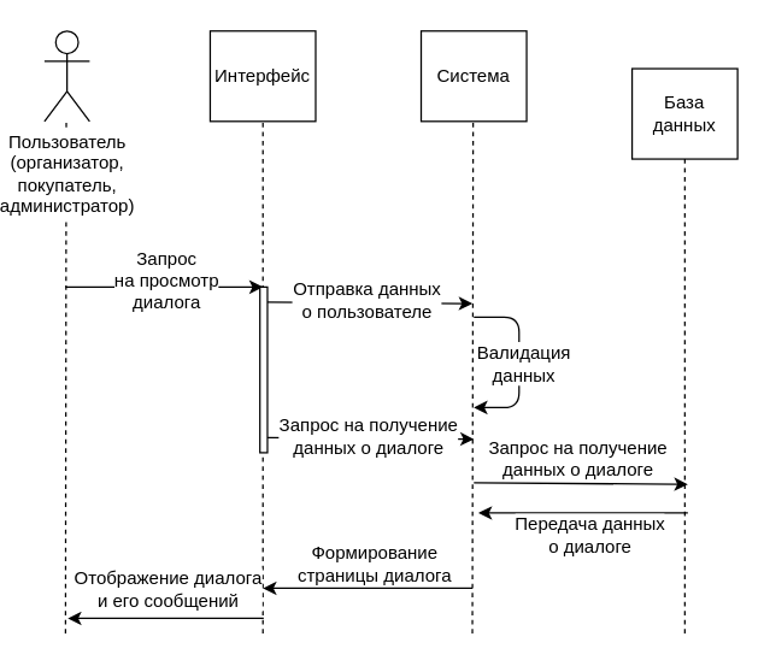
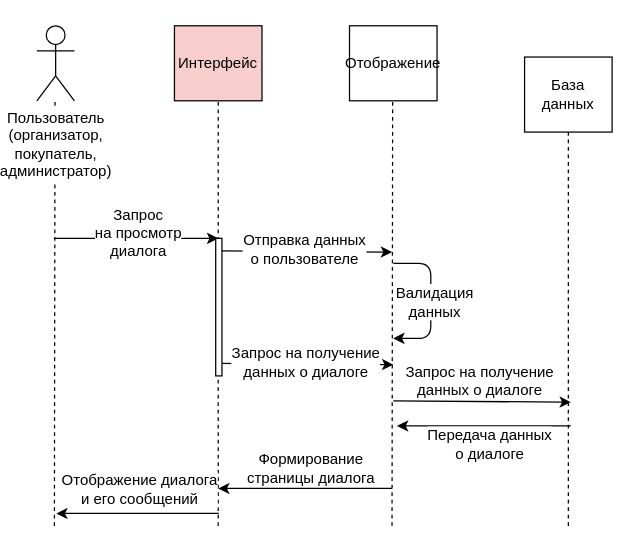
- <mxCell id="2" value="Интерфейс" style="rounded=0;whiteSpace=wrap;html=1;" vertex="1" parent="1"><mxGeometry x="130" y="20" width="70" height="60" as="geometry" /></mxCell>
+ <mxCell id="2" value="Интерфейс" style="rounded=0;whiteSpace=wrap;html=1;fillColor=#f8cecc;" vertex="1" parent="1"><mxGeometry x="130" y="20" width="70" height="60" as="geometry" /></mxCell>
- <mxCell id="3" value="Система" style="rounded=0;whiteSpace=wrap;html=1;" vertex="1" parent="1"><mxGeometry x="270" y="20" width="70" height="60" as="geometry" /></mxCell>
+ <mxCell id="3" value="Отображение" style="rounded=0;whiteSpace=wrap;html=1;" vertex="1" parent="1"><mxGeometry x="270" y="20" width="70" height="60" as="geometry" /></mxCell>
